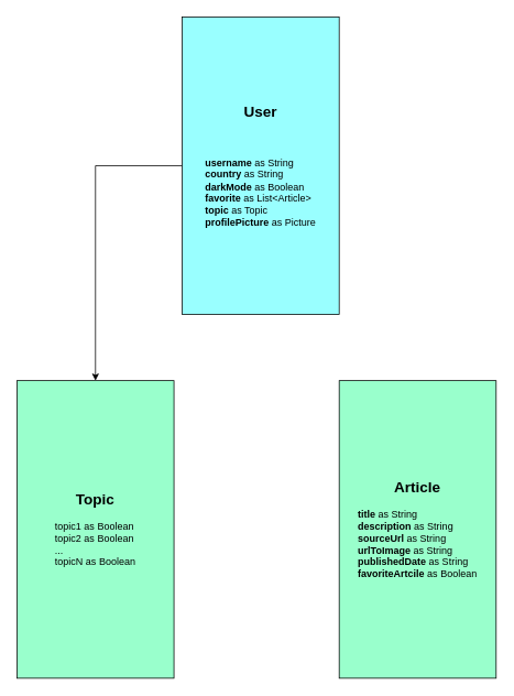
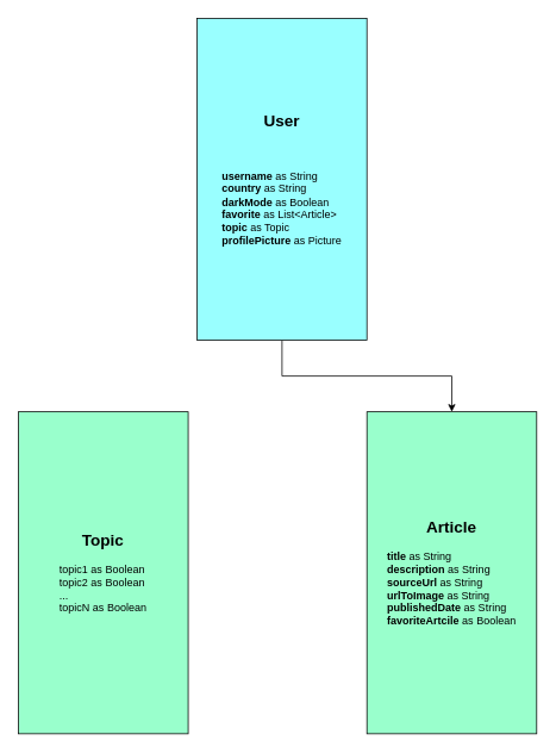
- <mxCell id="2" style="edgeStyle=orthogonalEdgeStyle;rounded=0;orthogonalLoop=1;jettySize=auto;html=1;entryX=0.5;entryY=0;entryDx=0;entryDy=0;" edge="1" parent="1" source="4" target="5"><mxGeometry relative="1" as="geometry" /></mxCell>
+ <mxCell id="3" style="edgeStyle=orthogonalEdgeStyle;rounded=0;orthogonalLoop=1;jettySize=auto;html=1;" edge="1" parent="1" source="4" target="6"><mxGeometry relative="1" as="geometry" /></mxCell>
